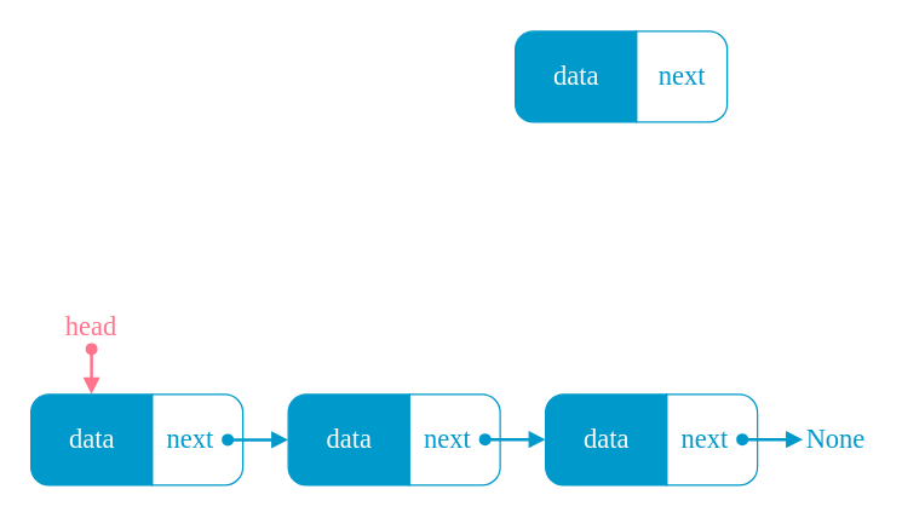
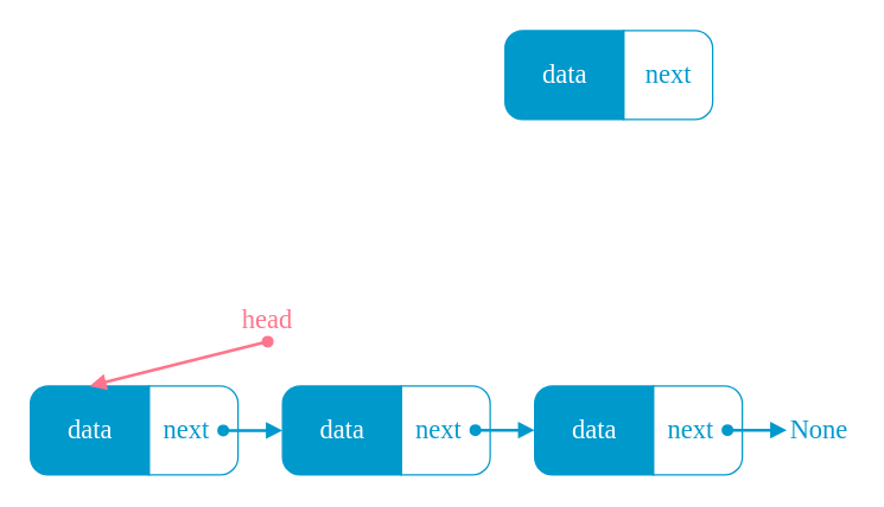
- <mxCell id="13" value="head" style="rounded=1;whiteSpace=wrap;html=1;strokeColor=none;fillColor=none;fontFamily=consolas;fontColor=#FF748C;fontSize=18;" vertex="1" parent="1"><mxGeometry x="30" y="200" width="60" height="30" as="geometry" /></mxCell>
+ <mxCell id="13" value="head" style="rounded=1;whiteSpace=wrap;html=1;strokeColor=none;fillColor=none;fontFamily=consolas;fontColor=#FF748C;fontSize=18;" vertex="1" parent="1"><mxGeometry x="150" y="200" width="60" height="30" as="geometry" /></mxCell>
